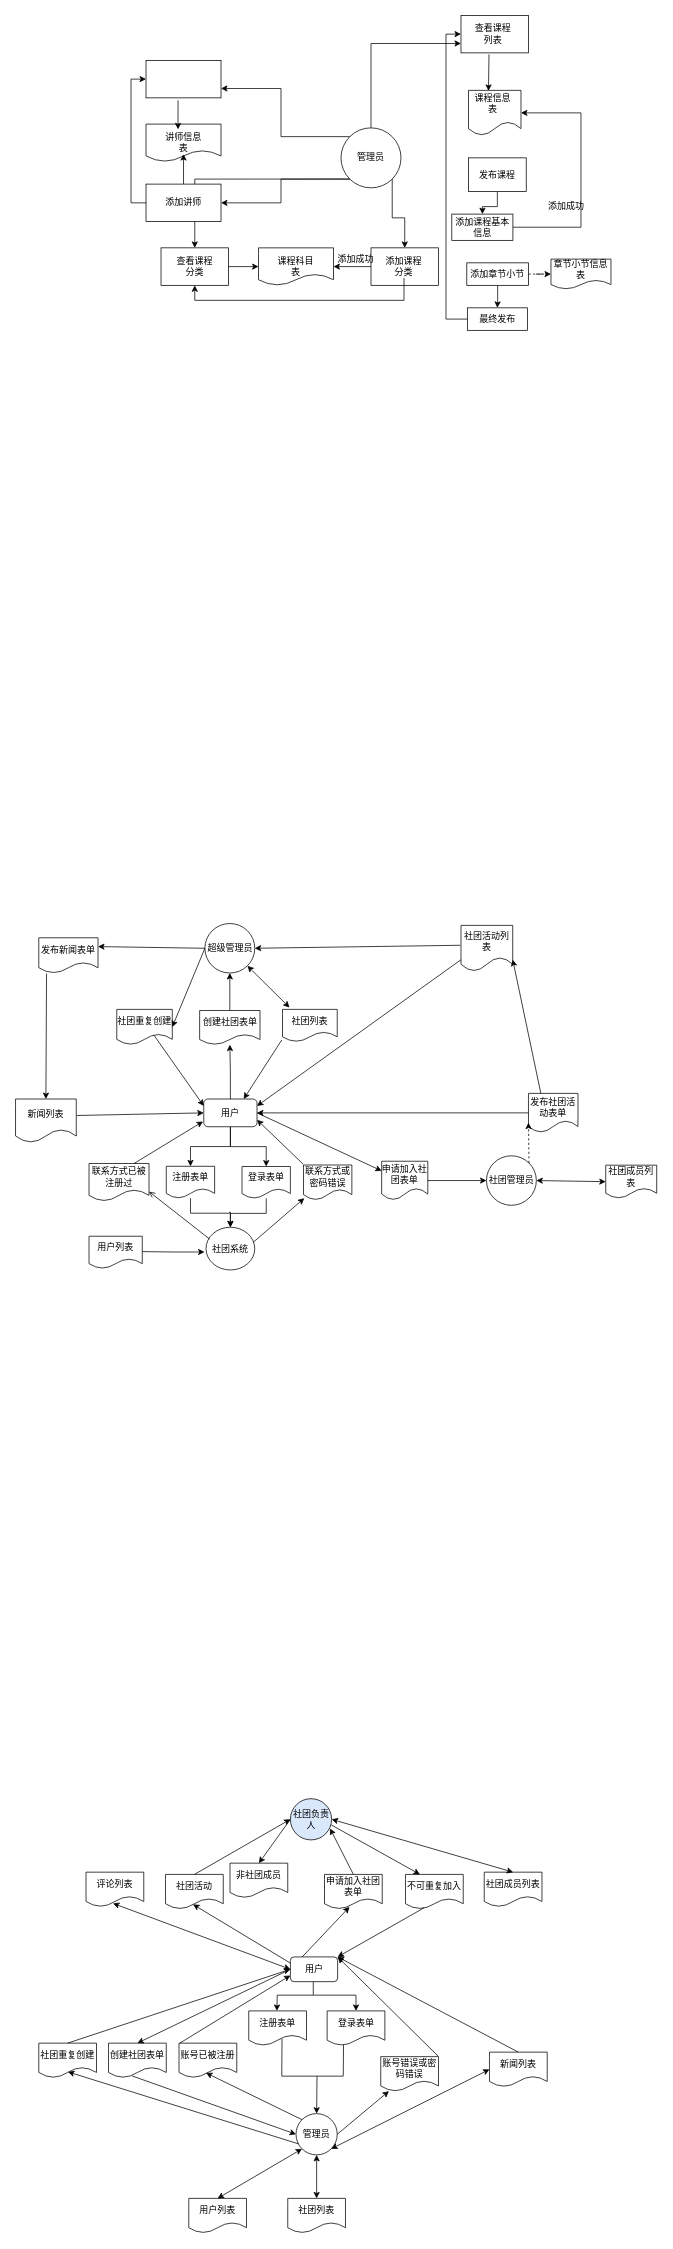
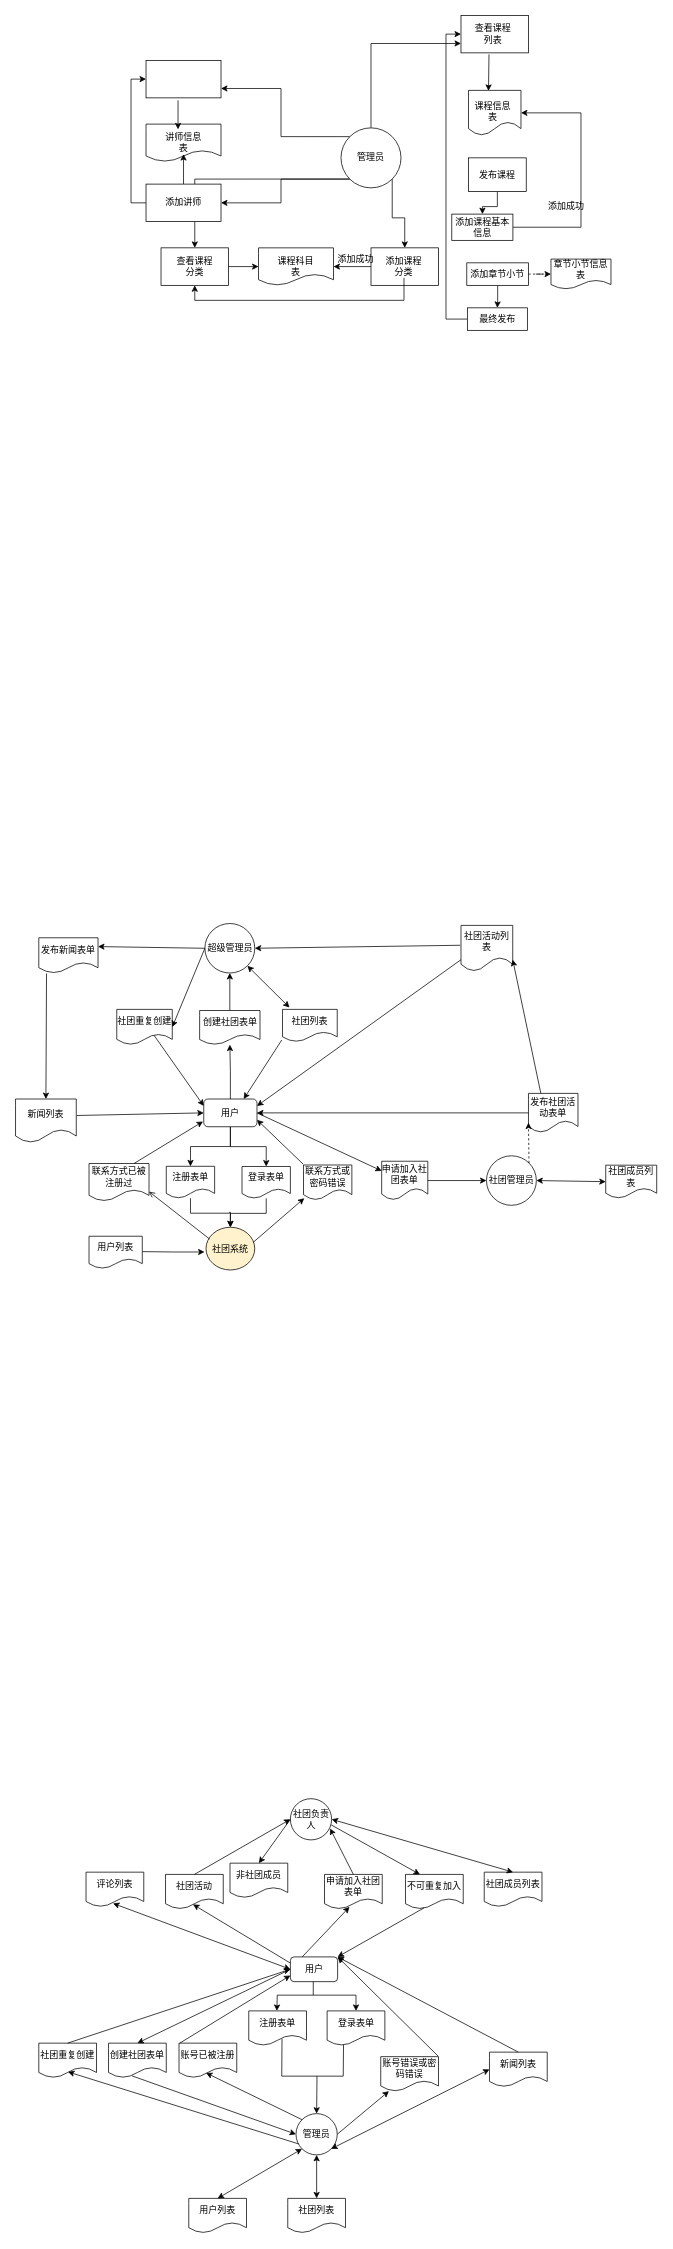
- <mxCell id="29" value="课程信息表" style="text;html=1;strokeColor=none;fillColor=none;align=center;verticalAlign=middle;whiteSpace=wrap;rounded=0;" parent="1" vertex="1"><mxGeometry x="629" y="125" width="55" height="25" as="geometry" /></mxCell>
+ <mxCell id="29" value="课程信息表" style="text;html=1;strokeColor=none;fillColor=none;align=center;verticalAlign=middle;whiteSpace=wrap;rounded=0;" parent="1" vertex="1"><mxGeometry x="629" y="135" width="55" height="25" as="geometry" /></mxCell>
- <mxCell id="49" value="社团系统" style="ellipse;whiteSpace=wrap;html=1;" parent="1" vertex="1"><mxGeometry x="274" y="1636" width="65" height="57" as="geometry" /></mxCell>
+ <mxCell id="49" value="社团系统" style="ellipse;whiteSpace=wrap;html=1;fillColor=#fff2cc;" parent="1" vertex="1"><mxGeometry x="274" y="1636" width="65" height="57" as="geometry" /></mxCell>
- <mxCell id="95" value="社团负责人" style="ellipse;whiteSpace=wrap;html=1;aspect=fixed;fillColor=#dae8fc;" parent="1" vertex="1"><mxGeometry x="386.5" y="2398" width="55" height="55" as="geometry" /></mxCell>
+ <mxCell id="95" value="社团负责人" style="ellipse;whiteSpace=wrap;html=1;aspect=fixed;" parent="1" vertex="1"><mxGeometry x="386.5" y="2398" width="55" height="55" as="geometry" /></mxCell>
